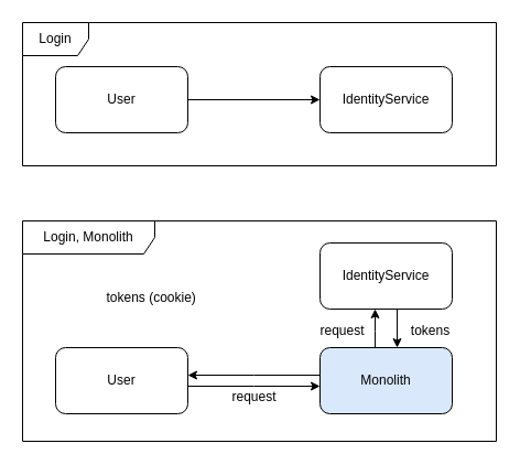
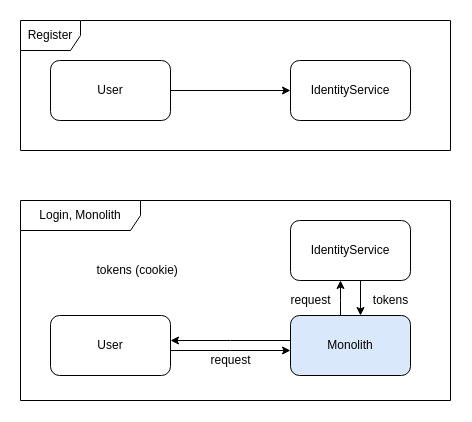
- <mxCell id="5" value="Login" style="shape=umlFrame;whiteSpace=wrap;html=1;pointerEvents=0;" vertex="1" parent="1"><mxGeometry x="20" y="20" width="430" height="130" as="geometry" /></mxCell>
+ <mxCell id="5" value="Register" style="shape=umlFrame;whiteSpace=wrap;html=1;pointerEvents=0;" vertex="1" parent="1"><mxGeometry x="20" y="20" width="430" height="130" as="geometry" /></mxCell>
